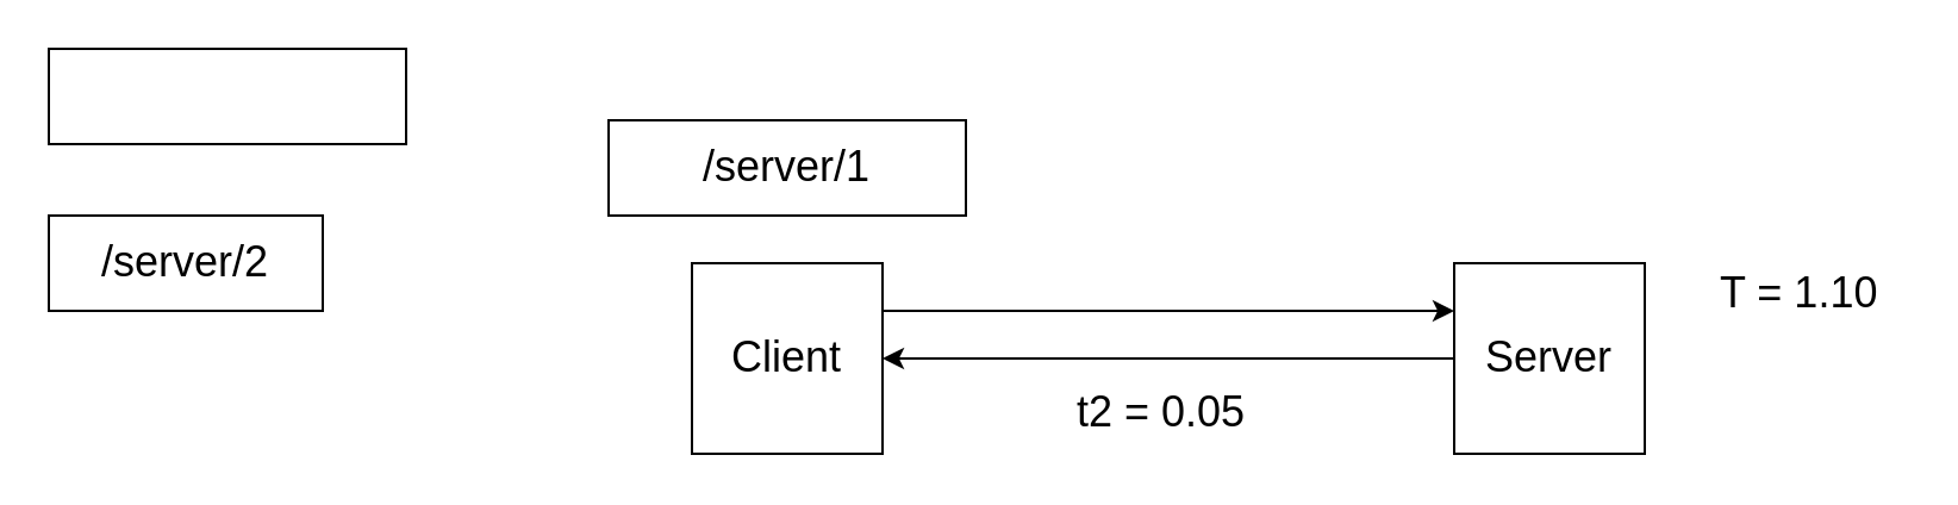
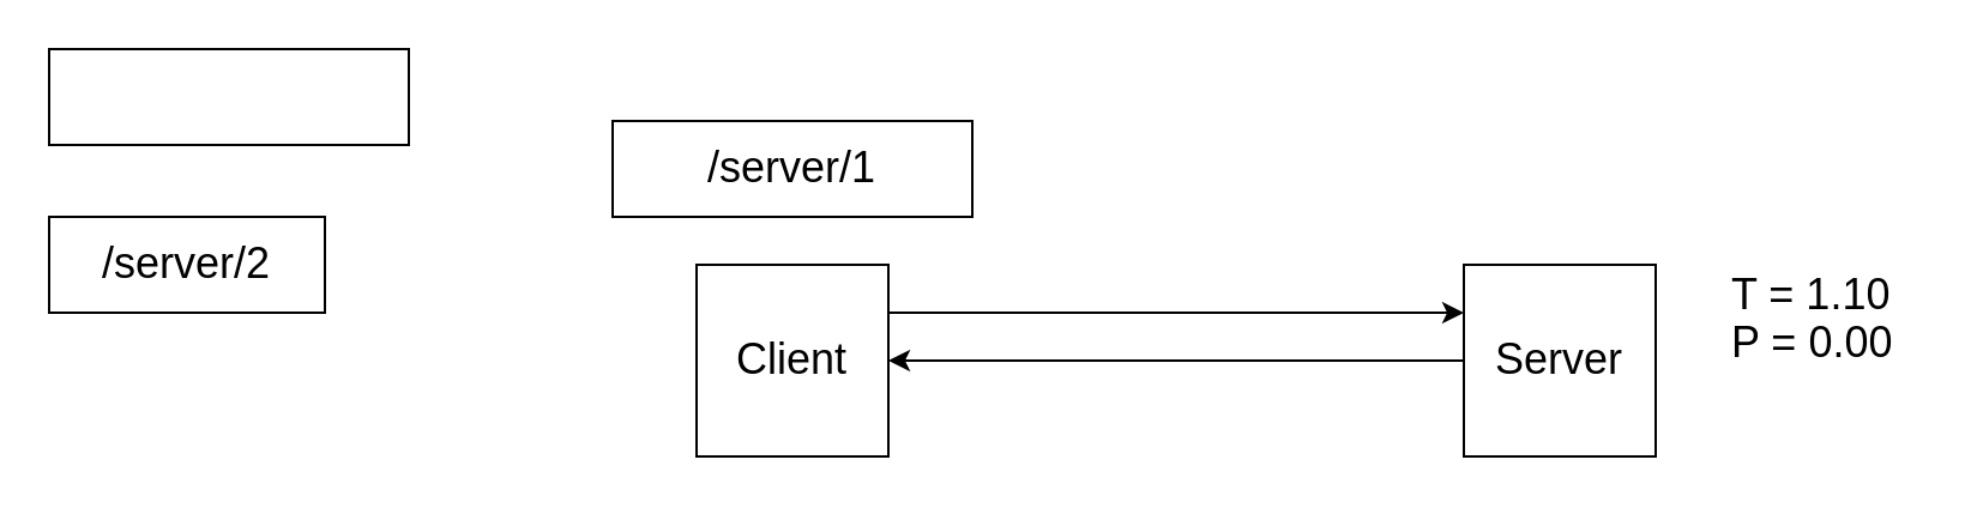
+ <mxCell id="9" value="&lt;font style=&quot;font-size: 18px&quot;&gt;P = 0.00&lt;/font&gt;" style="text;html=1;resizable=0;points=[];autosize=1;align=left;verticalAlign=top;spacingTop=-4;" parent="1" vertex="1"><mxGeometry x="720" y="130" width="80" height="20" as="geometry" /></mxCell>
- <mxCell id="10" value="&lt;font style=&quot;font-size: 18px&quot;&gt;t2 = 0.05&lt;/font&gt;" style="text;html=1;resizable=0;points=[];autosize=1;align=left;verticalAlign=top;spacingTop=-4;" parent="1" vertex="1"><mxGeometry x="450" y="160" width="90" height="20" as="geometry" /></mxCell>
